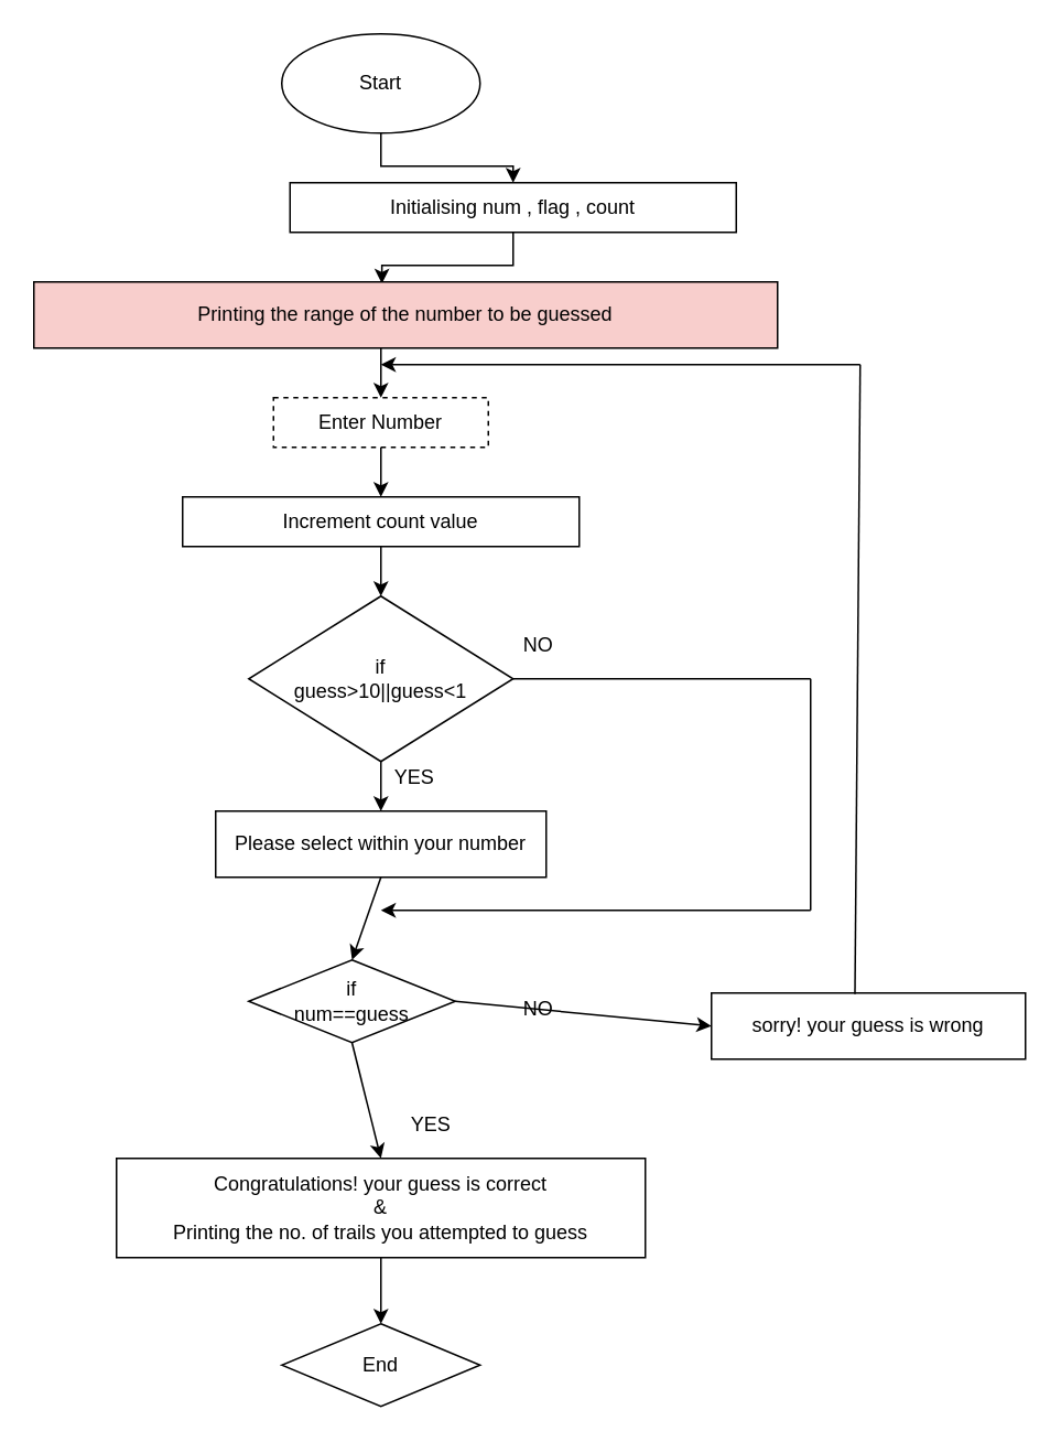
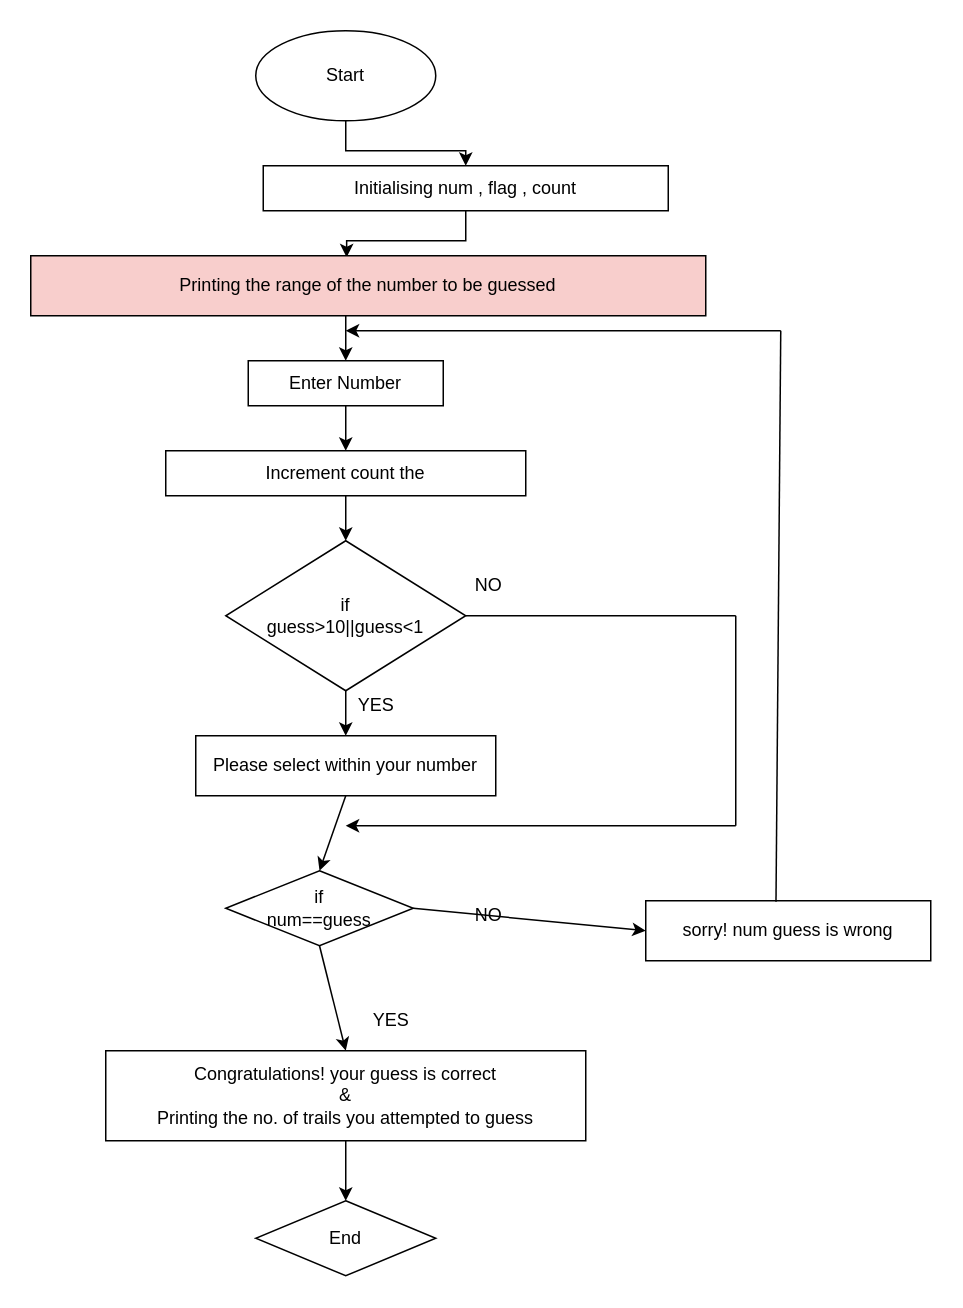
- <mxCell id="7" value="Enter Number" style="rounded=0;whiteSpace=wrap;html=1;dashed=1;" vertex="1" parent="1"><mxGeometry x="165" y="240" width="130" height="30" as="geometry" /></mxCell>
+ <mxCell id="7" value="Enter Number" style="rounded=0;whiteSpace=wrap;html=1;" vertex="1" parent="1"><mxGeometry x="165" y="240" width="130" height="30" as="geometry" /></mxCell>
- <mxCell id="8" value="Increment count value" style="rounded=0;whiteSpace=wrap;html=1;" vertex="1" parent="1"><mxGeometry x="110" y="300" width="240" height="30" as="geometry" /></mxCell>
+ <mxCell id="8" value="Increment count the" style="rounded=0;whiteSpace=wrap;html=1;" vertex="1" parent="1"><mxGeometry x="110" y="300" width="240" height="30" as="geometry" /></mxCell>
- <mxCell id="21" value="sorry! your guess is wrong" style="rounded=0;whiteSpace=wrap;html=1;fontFamily=Helvetica;" vertex="1" parent="1"><mxGeometry x="430" y="600" width="190" height="40" as="geometry" /></mxCell>
+ <mxCell id="21" value="sorry! num guess is wrong" style="rounded=0;whiteSpace=wrap;html=1;fontFamily=Helvetica;" vertex="1" parent="1"><mxGeometry x="430" y="600" width="190" height="40" as="geometry" /></mxCell>
